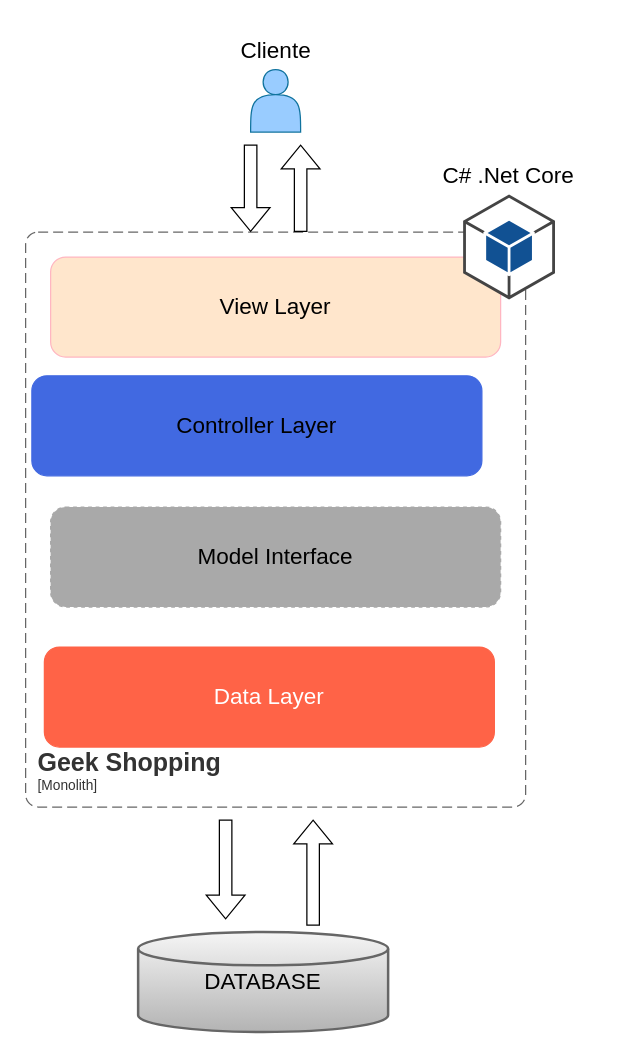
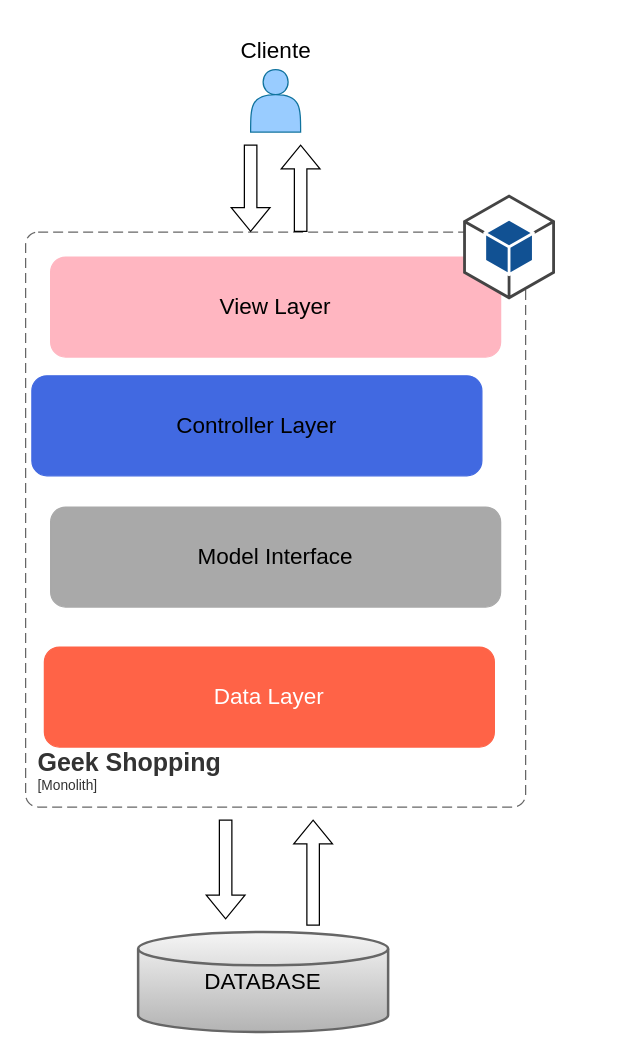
- <mxCell id="15" value="&lt;font style=&quot;font-size: 18px;&quot;&gt;C# .Net Core&lt;/font&gt;" style="text;html=1;align=center;verticalAlign=middle;whiteSpace=wrap;rounded=0;" vertex="1" parent="1"><mxGeometry x="340.13" y="125" width="133.25" height="30" as="geometry" /></mxCell>
- <mxCell id="5" value="&lt;font style=&quot;font-size: 18px;&quot;&gt;View Layer&lt;/font&gt;" style="rounded=1;whiteSpace=wrap;html=1;fillColor=#ffe6cc;strokeColor=#FFB6C1;fontColor=#000000;" vertex="1" parent="1"><mxGeometry x="40" y="205" width="360" height="80" as="geometry" /></mxCell>
+ <mxCell id="5" value="&lt;font style=&quot;font-size: 18px;&quot;&gt;View Layer&lt;/font&gt;" style="rounded=1;whiteSpace=wrap;html=1;fillColor=#FFB6C1;strokeColor=#FFB6C1;fontColor=#000000;" vertex="1" parent="1"><mxGeometry x="40" y="205" width="360" height="80" as="geometry" /></mxCell>
- <mxCell id="7" value="&lt;font style=&quot;font-size: 18px;&quot;&gt;Model Interface&lt;/font&gt;" style="rounded=1;whiteSpace=wrap;html=1;fillColor=#A9A9A9;strokeColor=#A9A9A9;dashed=1;" vertex="1" parent="1"><mxGeometry x="40" y="405" width="360" height="80" as="geometry" /></mxCell>
+ <mxCell id="7" value="&lt;font style=&quot;font-size: 18px;&quot;&gt;Model Interface&lt;/font&gt;" style="rounded=1;whiteSpace=wrap;html=1;fillColor=#A9A9A9;strokeColor=#A9A9A9;" vertex="1" parent="1"><mxGeometry x="40" y="405" width="360" height="80" as="geometry" /></mxCell>
